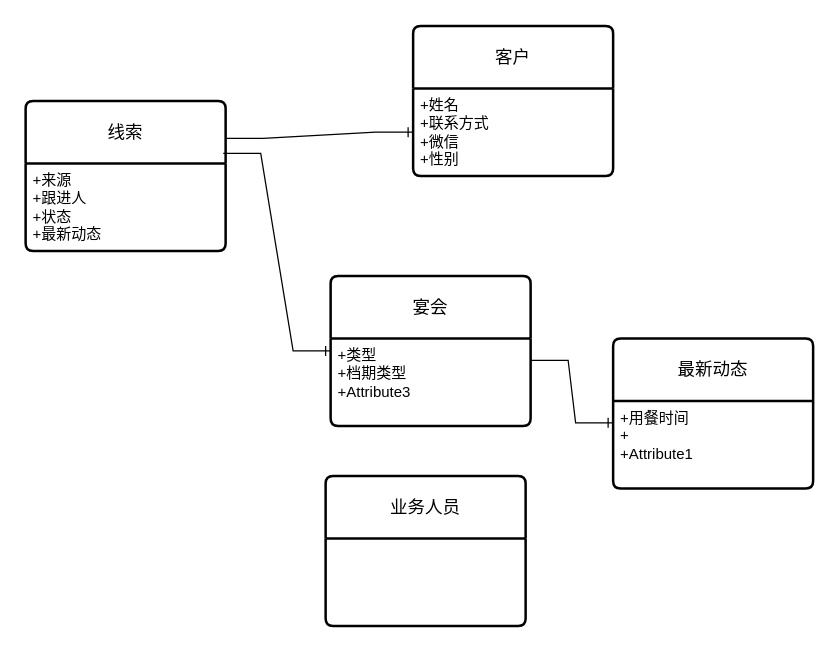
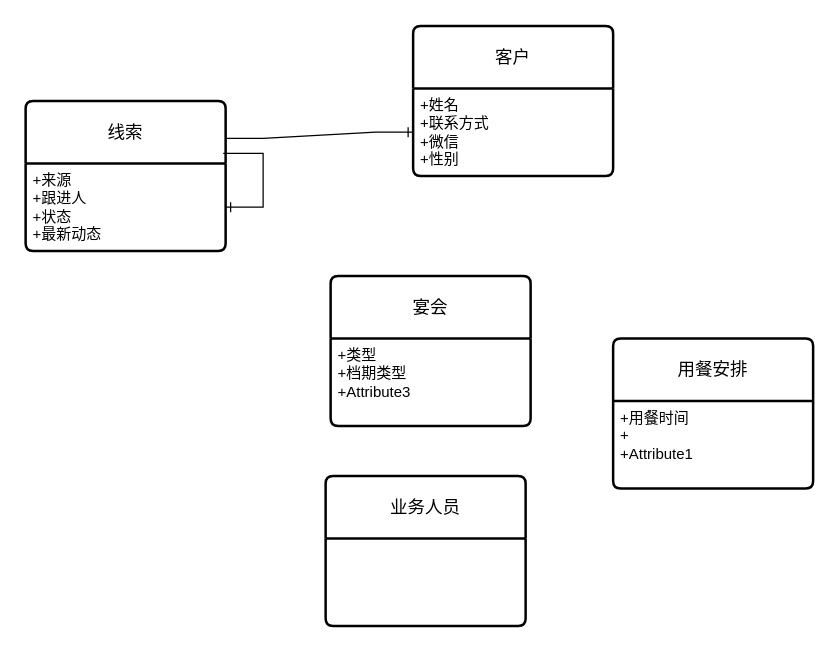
- <mxCell id="11" value="" style="edgeStyle=entityRelationEdgeStyle;fontSize=12;html=1;endArrow=ERone;endFill=1;rounded=0;exitX=0.988;exitY=0.35;exitDx=0;exitDy=0;exitPerimeter=0;entryX=0;entryY=0.5;entryDx=0;entryDy=0;" edge="1" parent="1" source="2" target="7"><mxGeometry width="100" height="100" relative="1" as="geometry"><mxPoint x="290" y="260" as="sourcePoint" /><mxPoint x="390" y="160" as="targetPoint" /></mxGeometry></mxCell>
+ <mxCell id="11" value="" style="edgeStyle=entityRelationEdgeStyle;fontSize=12;html=1;endArrow=ERone;endFill=1;rounded=0;exitX=0.988;exitY=0.35;exitDx=0;exitDy=0;exitPerimeter=0;" edge="1" parent="1" source="2" target="3"><mxGeometry width="100" height="100" relative="1" as="geometry"><mxPoint x="290" y="260" as="sourcePoint" /><mxPoint x="390" y="160" as="targetPoint" /></mxGeometry></mxCell>
- <mxCell id="9" value="最新动态" style="swimlane;childLayout=stackLayout;horizontal=1;startSize=50;horizontalStack=0;rounded=1;fontSize=14;fontStyle=0;strokeWidth=2;resizeParent=0;resizeLast=1;shadow=0;dashed=0;align=center;arcSize=4;whiteSpace=wrap;html=1;" vertex="1" parent="1"><mxGeometry x="490" y="270" width="160" height="120" as="geometry" /></mxCell>
+ <mxCell id="9" value="用餐安排" style="swimlane;childLayout=stackLayout;horizontal=1;startSize=50;horizontalStack=0;rounded=1;fontSize=14;fontStyle=0;strokeWidth=2;resizeParent=0;resizeLast=1;shadow=0;dashed=0;align=center;arcSize=4;whiteSpace=wrap;html=1;" vertex="1" parent="1"><mxGeometry x="490" y="270" width="160" height="120" as="geometry" /></mxCell>
- <mxCell id="12" value="" style="edgeStyle=entityRelationEdgeStyle;fontSize=12;html=1;endArrow=ERone;endFill=1;rounded=0;exitX=1;exitY=0.25;exitDx=0;exitDy=0;entryX=0;entryY=0.25;entryDx=0;entryDy=0;" edge="1" parent="1" source="8" target="10"><mxGeometry width="100" height="100" relative="1" as="geometry"><mxPoint x="380" y="530" as="sourcePoint" /><mxPoint x="480" y="430" as="targetPoint" /></mxGeometry></mxCell>
